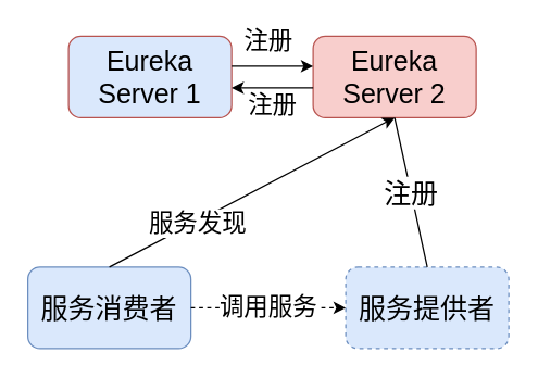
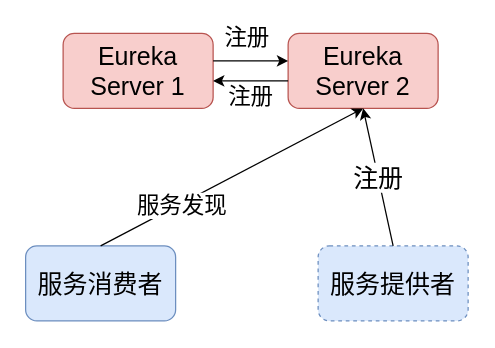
- <mxCell id="4" value="&lt;font style=&quot;font-size: 20px&quot;&gt;Eureka Server 1&lt;/font&gt;" style="rounded=1;whiteSpace=wrap;html=1;fillColor=#dae8fc;strokeColor=#b85450;" vertex="1" parent="1"><mxGeometry x="50" y="26" width="120" height="60" as="geometry" /></mxCell>
+ <mxCell id="4" value="&lt;font style=&quot;font-size: 20px&quot;&gt;Eureka Server 1&lt;/font&gt;" style="rounded=1;whiteSpace=wrap;html=1;fillColor=#f8cecc;strokeColor=#b85450;" vertex="1" parent="1"><mxGeometry x="50" y="26" width="120" height="60" as="geometry" /></mxCell>
- <mxCell id="6" value="&lt;font style=&quot;font-size: 20px&quot;&gt;注册&lt;/font&gt;" style="endArrow=none;html=1;exitX=0.5;exitY=0;exitDx=0;exitDy=0;entryX=0.5;entryY=1;entryDx=0;entryDy=0;" edge="1" parent="1" source="3" target="5"><mxGeometry width="50" height="50" relative="1" as="geometry"><mxPoint x="320" y="186" as="sourcePoint" /><mxPoint x="290" y="96" as="targetPoint" /></mxGeometry></mxCell>
+ <mxCell id="6" value="&lt;font style=&quot;font-size: 20px&quot;&gt;注册&lt;/font&gt;" style="endArrow=classic;html=1;exitX=0.5;exitY=0;exitDx=0;exitDy=0;entryX=0.5;entryY=1;entryDx=0;entryDy=0;" edge="1" parent="1" source="3" target="5"><mxGeometry width="50" height="50" relative="1" as="geometry"><mxPoint x="320" y="186" as="sourcePoint" /><mxPoint x="290" y="96" as="targetPoint" /></mxGeometry></mxCell>
- <mxCell id="11" value="&lt;font style=&quot;font-size: 18px&quot;&gt;调用服务&lt;/font&gt;" style="endArrow=classic;html=1;exitX=1;exitY=0.5;exitDx=0;exitDy=0;entryX=0;entryY=0.5;entryDx=0;entryDy=0;dashed=1;" edge="1" parent="1" source="2" target="3"><mxGeometry width="50" height="50" relative="1" as="geometry"><mxPoint x="230" y="166" as="sourcePoint" /><mxPoint x="280" y="116" as="targetPoint" /></mxGeometry></mxCell>
